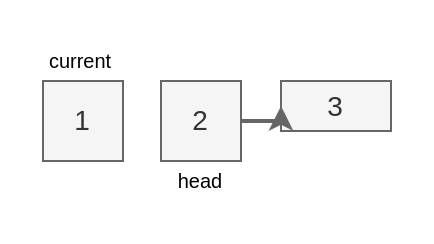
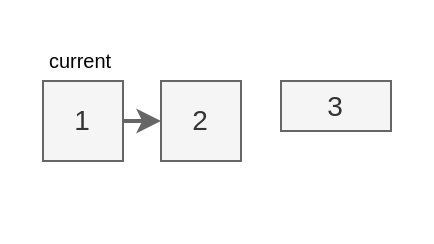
+ <mxCell id="2" style="edgeStyle=orthogonalEdgeStyle;rounded=0;orthogonalLoop=1;jettySize=auto;html=1;exitX=1;exitY=0.5;exitDx=0;exitDy=0;entryX=0;entryY=0.5;entryDx=0;entryDy=0;fillColor=#f5f5f5;strokeColor=#666666;strokeWidth=2;" parent="1" source="3" target="4" edge="1"><mxGeometry relative="1" as="geometry" /></mxCell>
- <mxCell id="7" style="edgeStyle=orthogonalEdgeStyle;rounded=0;orthogonalLoop=1;jettySize=auto;html=1;entryX=0;entryY=0.5;entryDx=0;entryDy=0;fillColor=#f5f5f5;strokeColor=#666666;strokeWidth=2;exitX=1;exitY=0.5;exitDx=0;exitDy=0;" parent="1" source="4" target="6" edge="1"><mxGeometry relative="1" as="geometry"><mxPoint x="130" y="70" as="sourcePoint" /><mxPoint x="90" y="70" as="targetPoint" /></mxGeometry></mxCell>
- <mxCell id="5" value="head" style="text;html=1;align=center;verticalAlign=middle;whiteSpace=wrap;rounded=0;fontSize=10;" parent="1" vertex="1"><mxGeometry x="20" y="80" width="160" height="20" as="geometry" /></mxCell>
